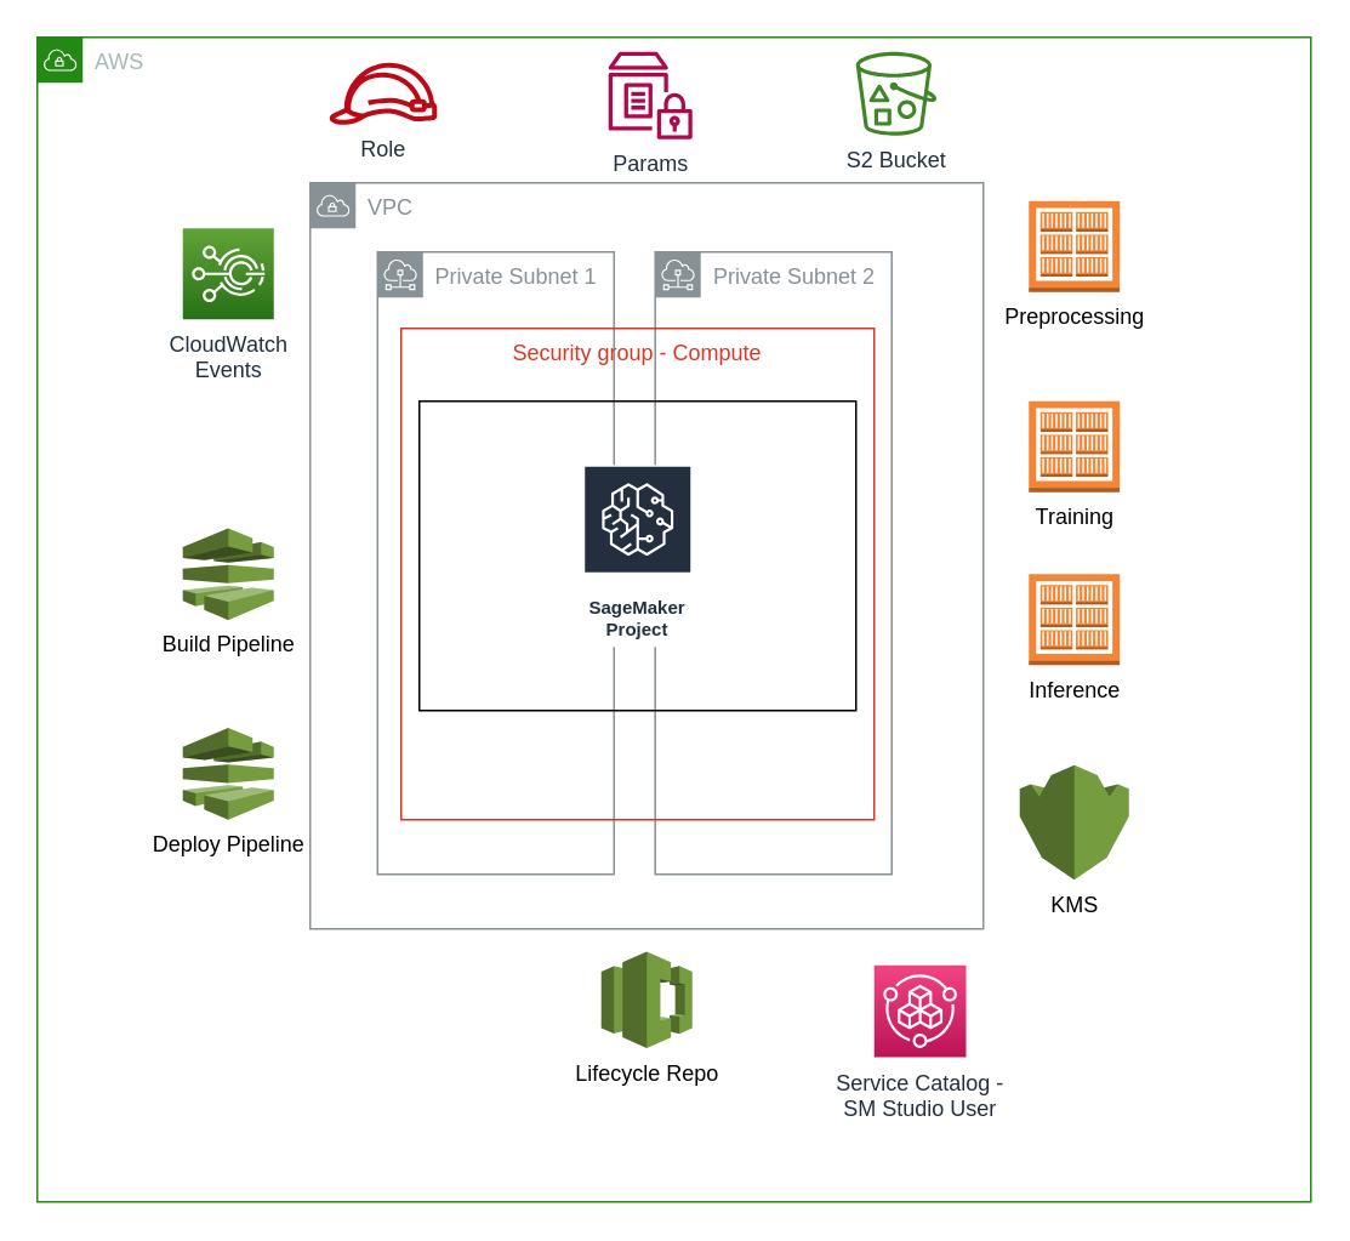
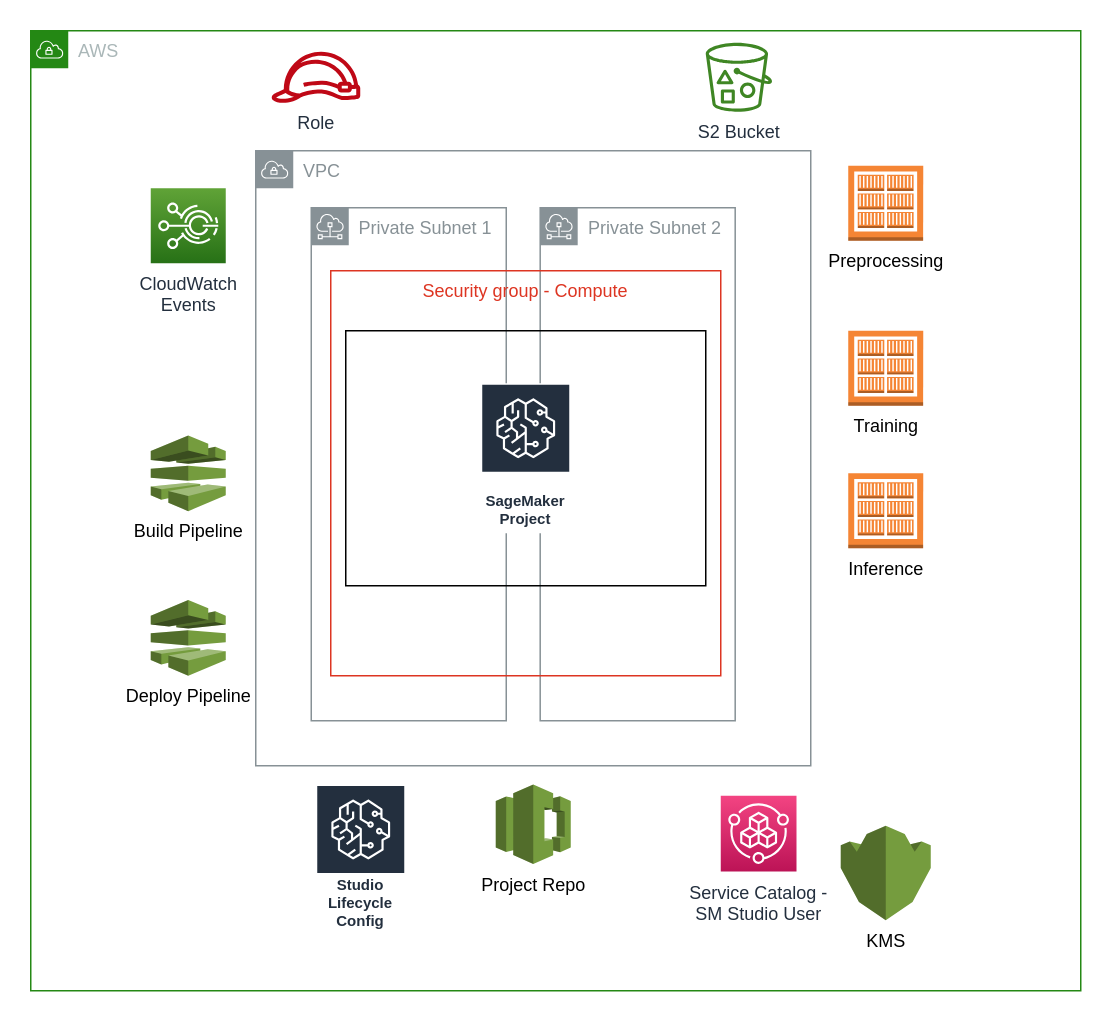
- <mxCell id="15" value="Params" style="sketch=0;outlineConnect=0;fontColor=#232F3E;gradientColor=none;fillColor=#B0084D;strokeColor=none;dashed=0;verticalLabelPosition=bottom;verticalAlign=top;align=center;html=1;fontSize=12;fontStyle=0;aspect=fixed;pointerEvents=1;shape=mxgraph.aws4.parameter_store;" vertex="1" parent="5"><mxGeometry x="313.85" y="8" width="46.15" height="48" as="geometry" /></mxCell>
- <mxCell id="14" value="KMS" style="outlineConnect=0;dashed=0;verticalLabelPosition=bottom;verticalAlign=top;align=center;html=1;shape=mxgraph.aws3.kms;fillColor=#759C3E;gradientColor=none;" vertex="1" parent="5"><mxGeometry x="540" y="400" width="60" height="63" as="geometry" /></mxCell>
+ <mxCell id="14" value="KMS" style="outlineConnect=0;dashed=0;verticalLabelPosition=bottom;verticalAlign=top;align=center;html=1;shape=mxgraph.aws3.kms;fillColor=#759C3E;gradientColor=none;" vertex="1" parent="5"><mxGeometry x="540" y="530" width="60" height="63" as="geometry" /></mxCell>
+ <mxCell id="19" value="Studio Lifecycle Config" style="sketch=0;outlineConnect=0;fontColor=#232F3E;gradientColor=none;strokeColor=#ffffff;fillColor=#232F3E;dashed=0;verticalLabelPosition=middle;verticalAlign=bottom;align=center;html=1;whiteSpace=wrap;fontSize=10;fontStyle=1;spacing=3;shape=mxgraph.aws4.productIcon;prIcon=mxgraph.aws4.sagemaker;" vertex="1" parent="5"><mxGeometry x="190" y="502.5" width="60" height="100" as="geometry" /></mxCell>
- <mxCell id="16" value="Lifecycle Repo" style="outlineConnect=0;dashed=0;verticalLabelPosition=bottom;verticalAlign=top;align=center;html=1;shape=mxgraph.aws3.codecommit;fillColor=#759C3E;gradientColor=none;" vertex="1" parent="5"><mxGeometry x="310" y="502.5" width="50" height="53" as="geometry" /></mxCell>
+ <mxCell id="16" value="Project Repo" style="outlineConnect=0;dashed=0;verticalLabelPosition=bottom;verticalAlign=top;align=center;html=1;shape=mxgraph.aws3.codecommit;fillColor=#759C3E;gradientColor=none;" vertex="1" parent="5"><mxGeometry x="310" y="502.5" width="50" height="53" as="geometry" /></mxCell>
